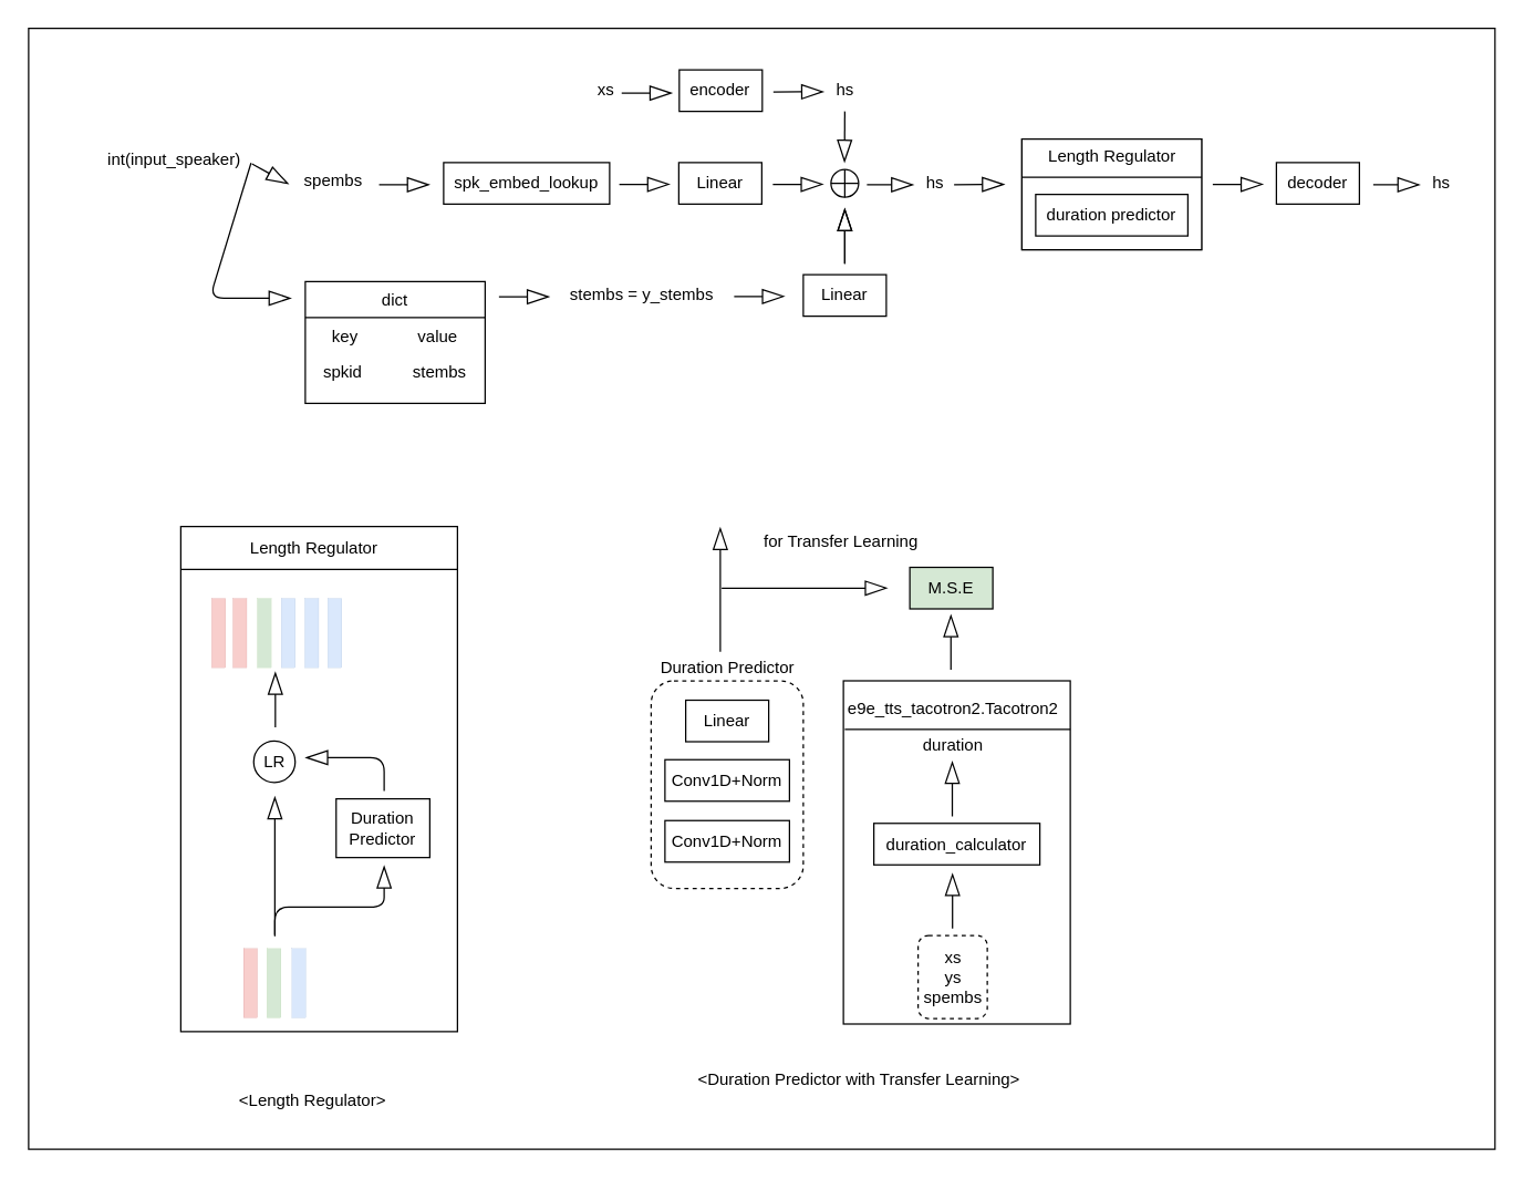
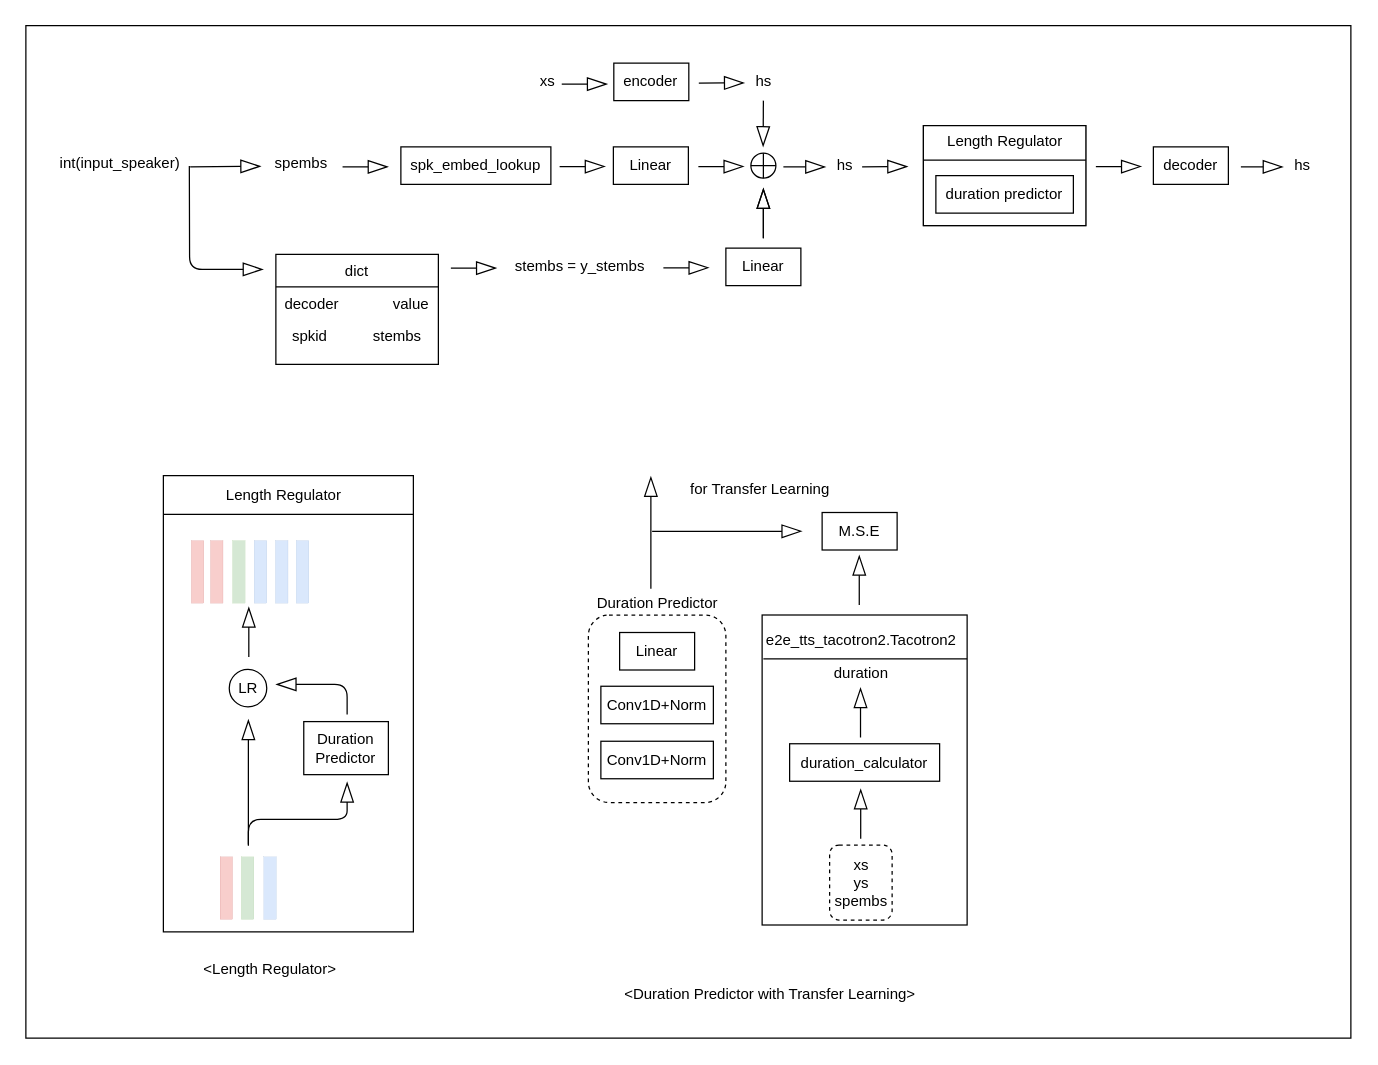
- <mxCell id="7" value="int(input_speaker)" style="text;html=1;align=center;verticalAlign=middle;resizable=0;points=[];autosize=1;strokeColor=none;fillColor=none;dashed=1;" vertex="1" parent="1"><mxGeometry x="70" y="105" width="110" height="20" as="geometry" /></mxCell>
+ <mxCell id="7" value="int(input_speaker)" style="text;html=1;align=center;verticalAlign=middle;resizable=0;points=[];autosize=1;strokeColor=none;fillColor=none;dashed=1;" vertex="1" parent="1"><mxGeometry x="40" y="120" width="110" height="20" as="geometry" /></mxCell>
- <mxCell id="5" value="key             value" style="text;align=center;verticalAlign=top;spacingLeft=4;spacingRight=4;overflow=hidden;rotatable=0;points=[[0,0.5],[1,0.5]];portConstraint=eastwest;" vertex="1" parent="4"><mxGeometry y="26" width="130" height="26" as="geometry" /></mxCell>
+ <mxCell id="5" value="decoder             value" style="text;align=center;verticalAlign=top;spacingLeft=4;spacingRight=4;overflow=hidden;rotatable=0;points=[[0,0.5],[1,0.5]];portConstraint=eastwest;" vertex="1" parent="4"><mxGeometry y="26" width="130" height="26" as="geometry" /></mxCell>
- <mxCell id="65" value="M.S.E" style="whiteSpace=wrap;html=1;hachureGap=4;pointerEvents=0;align=center;fillColor=#d5e8d4;" vertex="1" parent="1"><mxGeometry x="657" y="409.5" width="60" height="30" as="geometry" /></mxCell>
+ <mxCell id="65" value="M.S.E" style="whiteSpace=wrap;html=1;hachureGap=4;pointerEvents=0;align=center;fillColor=#FFFFFF;" vertex="1" parent="1"><mxGeometry x="657" y="409.5" width="60" height="30" as="geometry" /></mxCell>
- <mxCell id="71" value="&lt;span&gt;e9e_tts_tacotron2.Tacotron2&lt;/span&gt;" style="text;html=1;align=center;verticalAlign=middle;resizable=0;points=[];autosize=1;strokeColor=none;fillColor=none;" vertex="1" parent="1"><mxGeometry x="603" y="501.5" width="170" height="20" as="geometry" /></mxCell>
+ <mxCell id="71" value="&lt;span&gt;e2e_tts_tacotron2.Tacotron2&lt;/span&gt;" style="text;html=1;align=center;verticalAlign=middle;resizable=0;points=[];autosize=1;strokeColor=none;fillColor=none;" vertex="1" parent="1"><mxGeometry x="603" y="501.5" width="170" height="20" as="geometry" /></mxCell>
- <mxCell id="80" value="&amp;lt;Duration Predictor with Transfer Learning&amp;gt;" style="text;html=1;align=center;verticalAlign=middle;resizable=0;points=[];autosize=1;strokeColor=none;fillColor=none;" vertex="1" parent="1"><mxGeometry x="495.35" y="770" width="250" height="20" as="geometry" /></mxCell>
+ <mxCell id="80" value="&amp;lt;Duration Predictor with Transfer Learning&amp;gt;" style="text;html=1;align=center;verticalAlign=middle;resizable=0;points=[];autosize=1;strokeColor=none;fillColor=none;" vertex="1" parent="1"><mxGeometry x="490.35" y="785" width="250" height="20" as="geometry" /></mxCell>
- <mxCell id="59" value="&amp;lt;Length Regulator&amp;gt;" style="text;html=1;align=center;verticalAlign=middle;resizable=0;points=[];autosize=1;strokeColor=none;fillColor=none;" vertex="1" parent="1"><mxGeometry x="164.7" y="785" width="120" height="20" as="geometry" /></mxCell>
+ <mxCell id="59" value="&amp;lt;Length Regulator&amp;gt;" style="text;html=1;align=center;verticalAlign=middle;resizable=0;points=[];autosize=1;strokeColor=none;fillColor=none;" vertex="1" parent="1"><mxGeometry x="154.7" y="765" width="120" height="20" as="geometry" /></mxCell>
